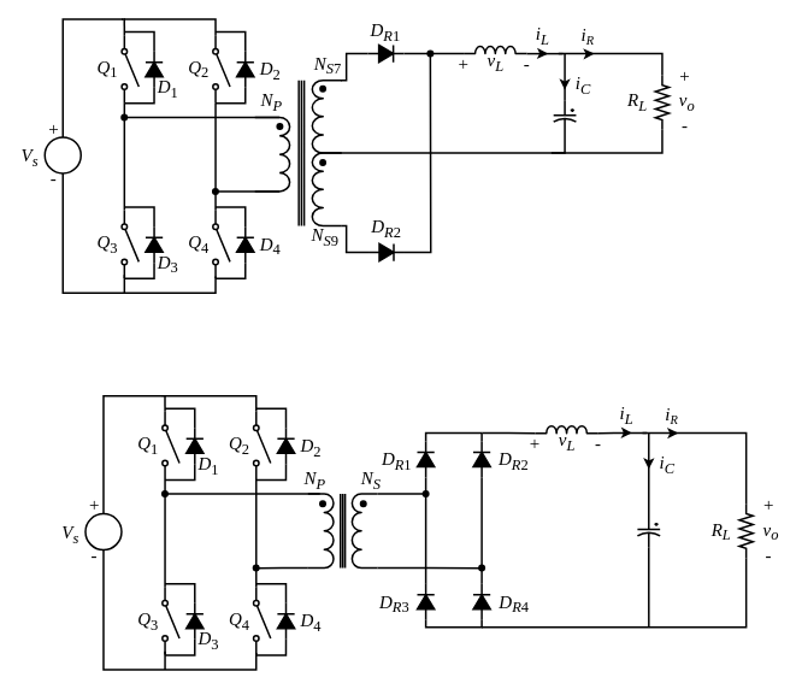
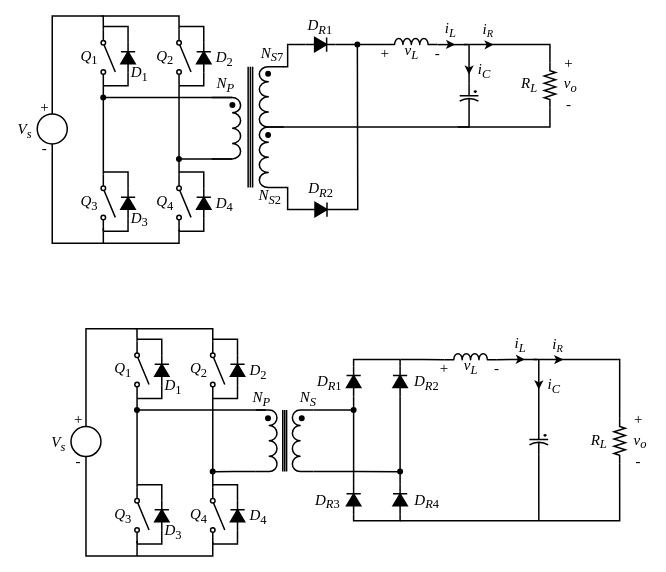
- <mxCell id="33" value="&lt;span style=&quot;font-size: 20px;&quot;&gt;&lt;i&gt;N&lt;/i&gt;&lt;sub style=&quot;&quot;&gt;&lt;i&gt;S&lt;/i&gt;9&lt;/sub&gt;&lt;/span&gt;" style="text;html=1;strokeColor=none;fillColor=none;align=center;verticalAlign=middle;whiteSpace=wrap;rounded=0;fontStyle=0;fontFamily=Montserrat;strokeWidth=2;" vertex="1" parent="1"><mxGeometry x="341.27" y="250.9" width="36.87" height="22.5" as="geometry" /></mxCell>
+ <mxCell id="33" value="&lt;span style=&quot;font-size: 20px;&quot;&gt;&lt;i&gt;N&lt;/i&gt;&lt;sub style=&quot;&quot;&gt;&lt;i&gt;S&lt;/i&gt;2&lt;/sub&gt;&lt;/span&gt;" style="text;html=1;strokeColor=none;fillColor=none;align=center;verticalAlign=middle;whiteSpace=wrap;rounded=0;fontStyle=0;fontFamily=Montserrat;strokeWidth=2;" vertex="1" parent="1"><mxGeometry x="341.27" y="250.9" width="36.87" height="22.5" as="geometry" /></mxCell>
